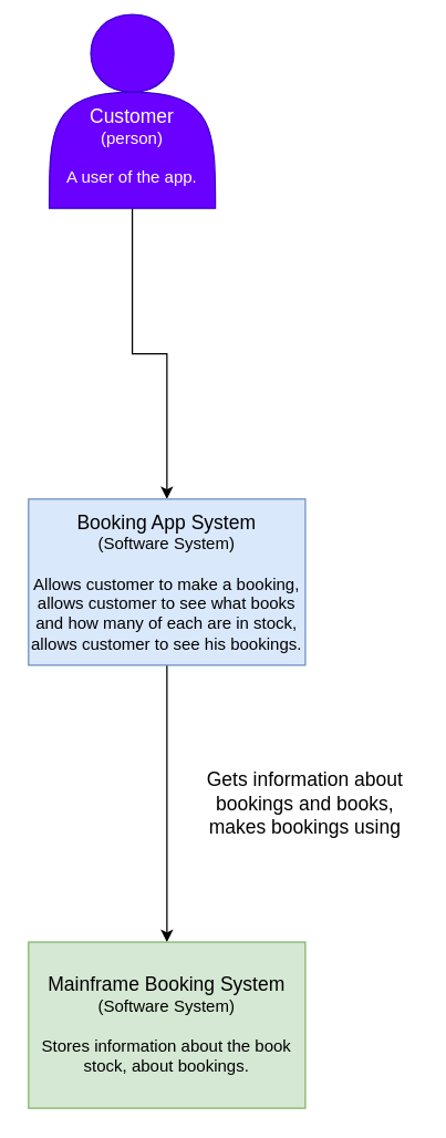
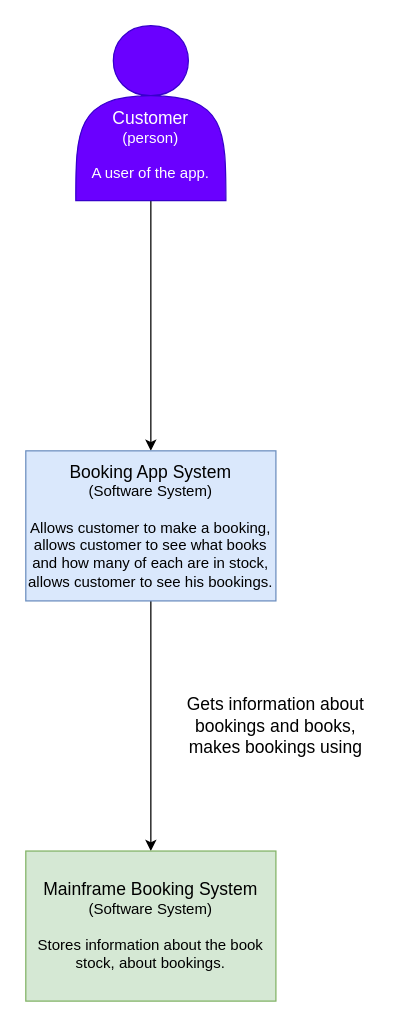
- <mxCell id="3" value="&lt;font&gt;&lt;span style=&quot;font-size: 14px&quot;&gt;&lt;br&gt;&lt;br&gt;&lt;br&gt;Customer&lt;/span&gt;&lt;br&gt;&lt;font style=&quot;font-size: 12px&quot;&gt;(person)&lt;br&gt;&lt;/font&gt;&lt;br&gt;A user of the app.&lt;br&gt;&lt;/font&gt;" style="shape=actor;whiteSpace=wrap;html=1;fillColor=#6a00ff;strokeColor=#3700CC;fontColor=#ffffff;" vertex="1" parent="1"><mxGeometry x="35" y="10" width="120" height="140" as="geometry" /></mxCell>
+ <mxCell id="3" value="&lt;font&gt;&lt;span style=&quot;font-size: 14px&quot;&gt;&lt;br&gt;&lt;br&gt;&lt;br&gt;Customer&lt;/span&gt;&lt;br&gt;&lt;font style=&quot;font-size: 12px&quot;&gt;(person)&lt;br&gt;&lt;/font&gt;&lt;br&gt;A user of the app.&lt;br&gt;&lt;/font&gt;" style="shape=actor;whiteSpace=wrap;html=1;fillColor=#6a00ff;strokeColor=#3700CC;fontColor=#ffffff;" vertex="1" parent="1"><mxGeometry x="60" y="20" width="120" height="140" as="geometry" /></mxCell>
